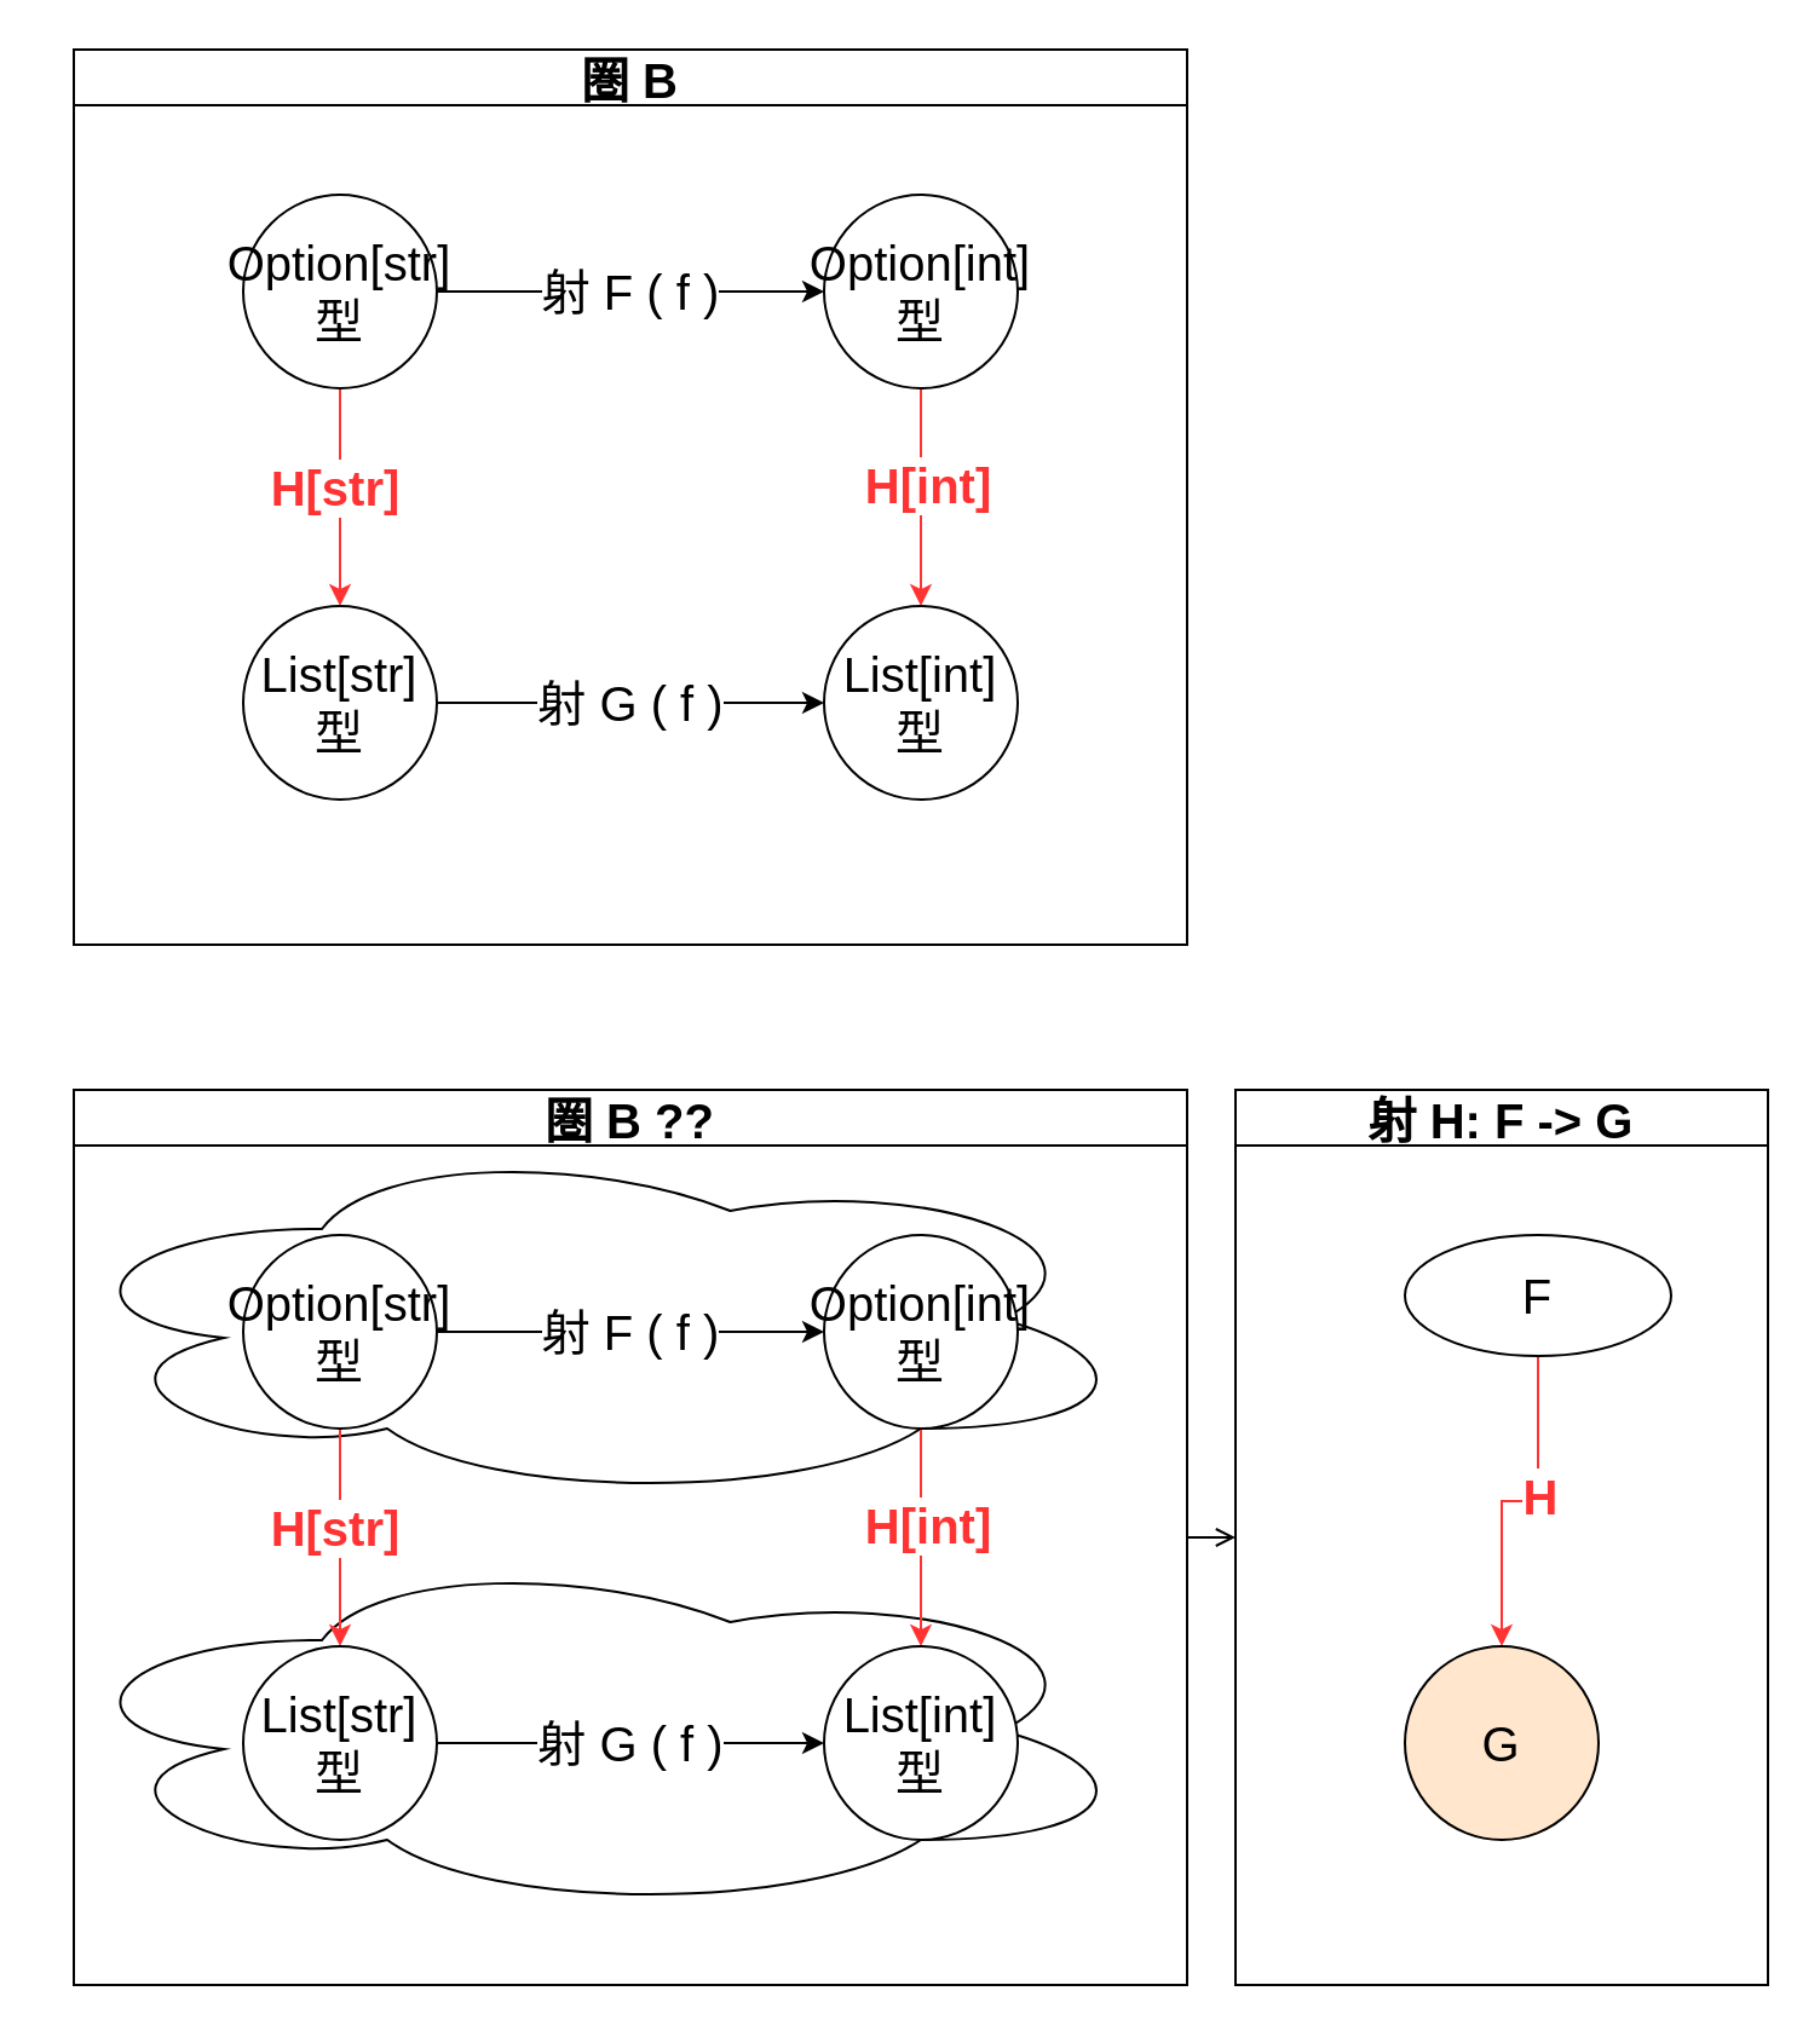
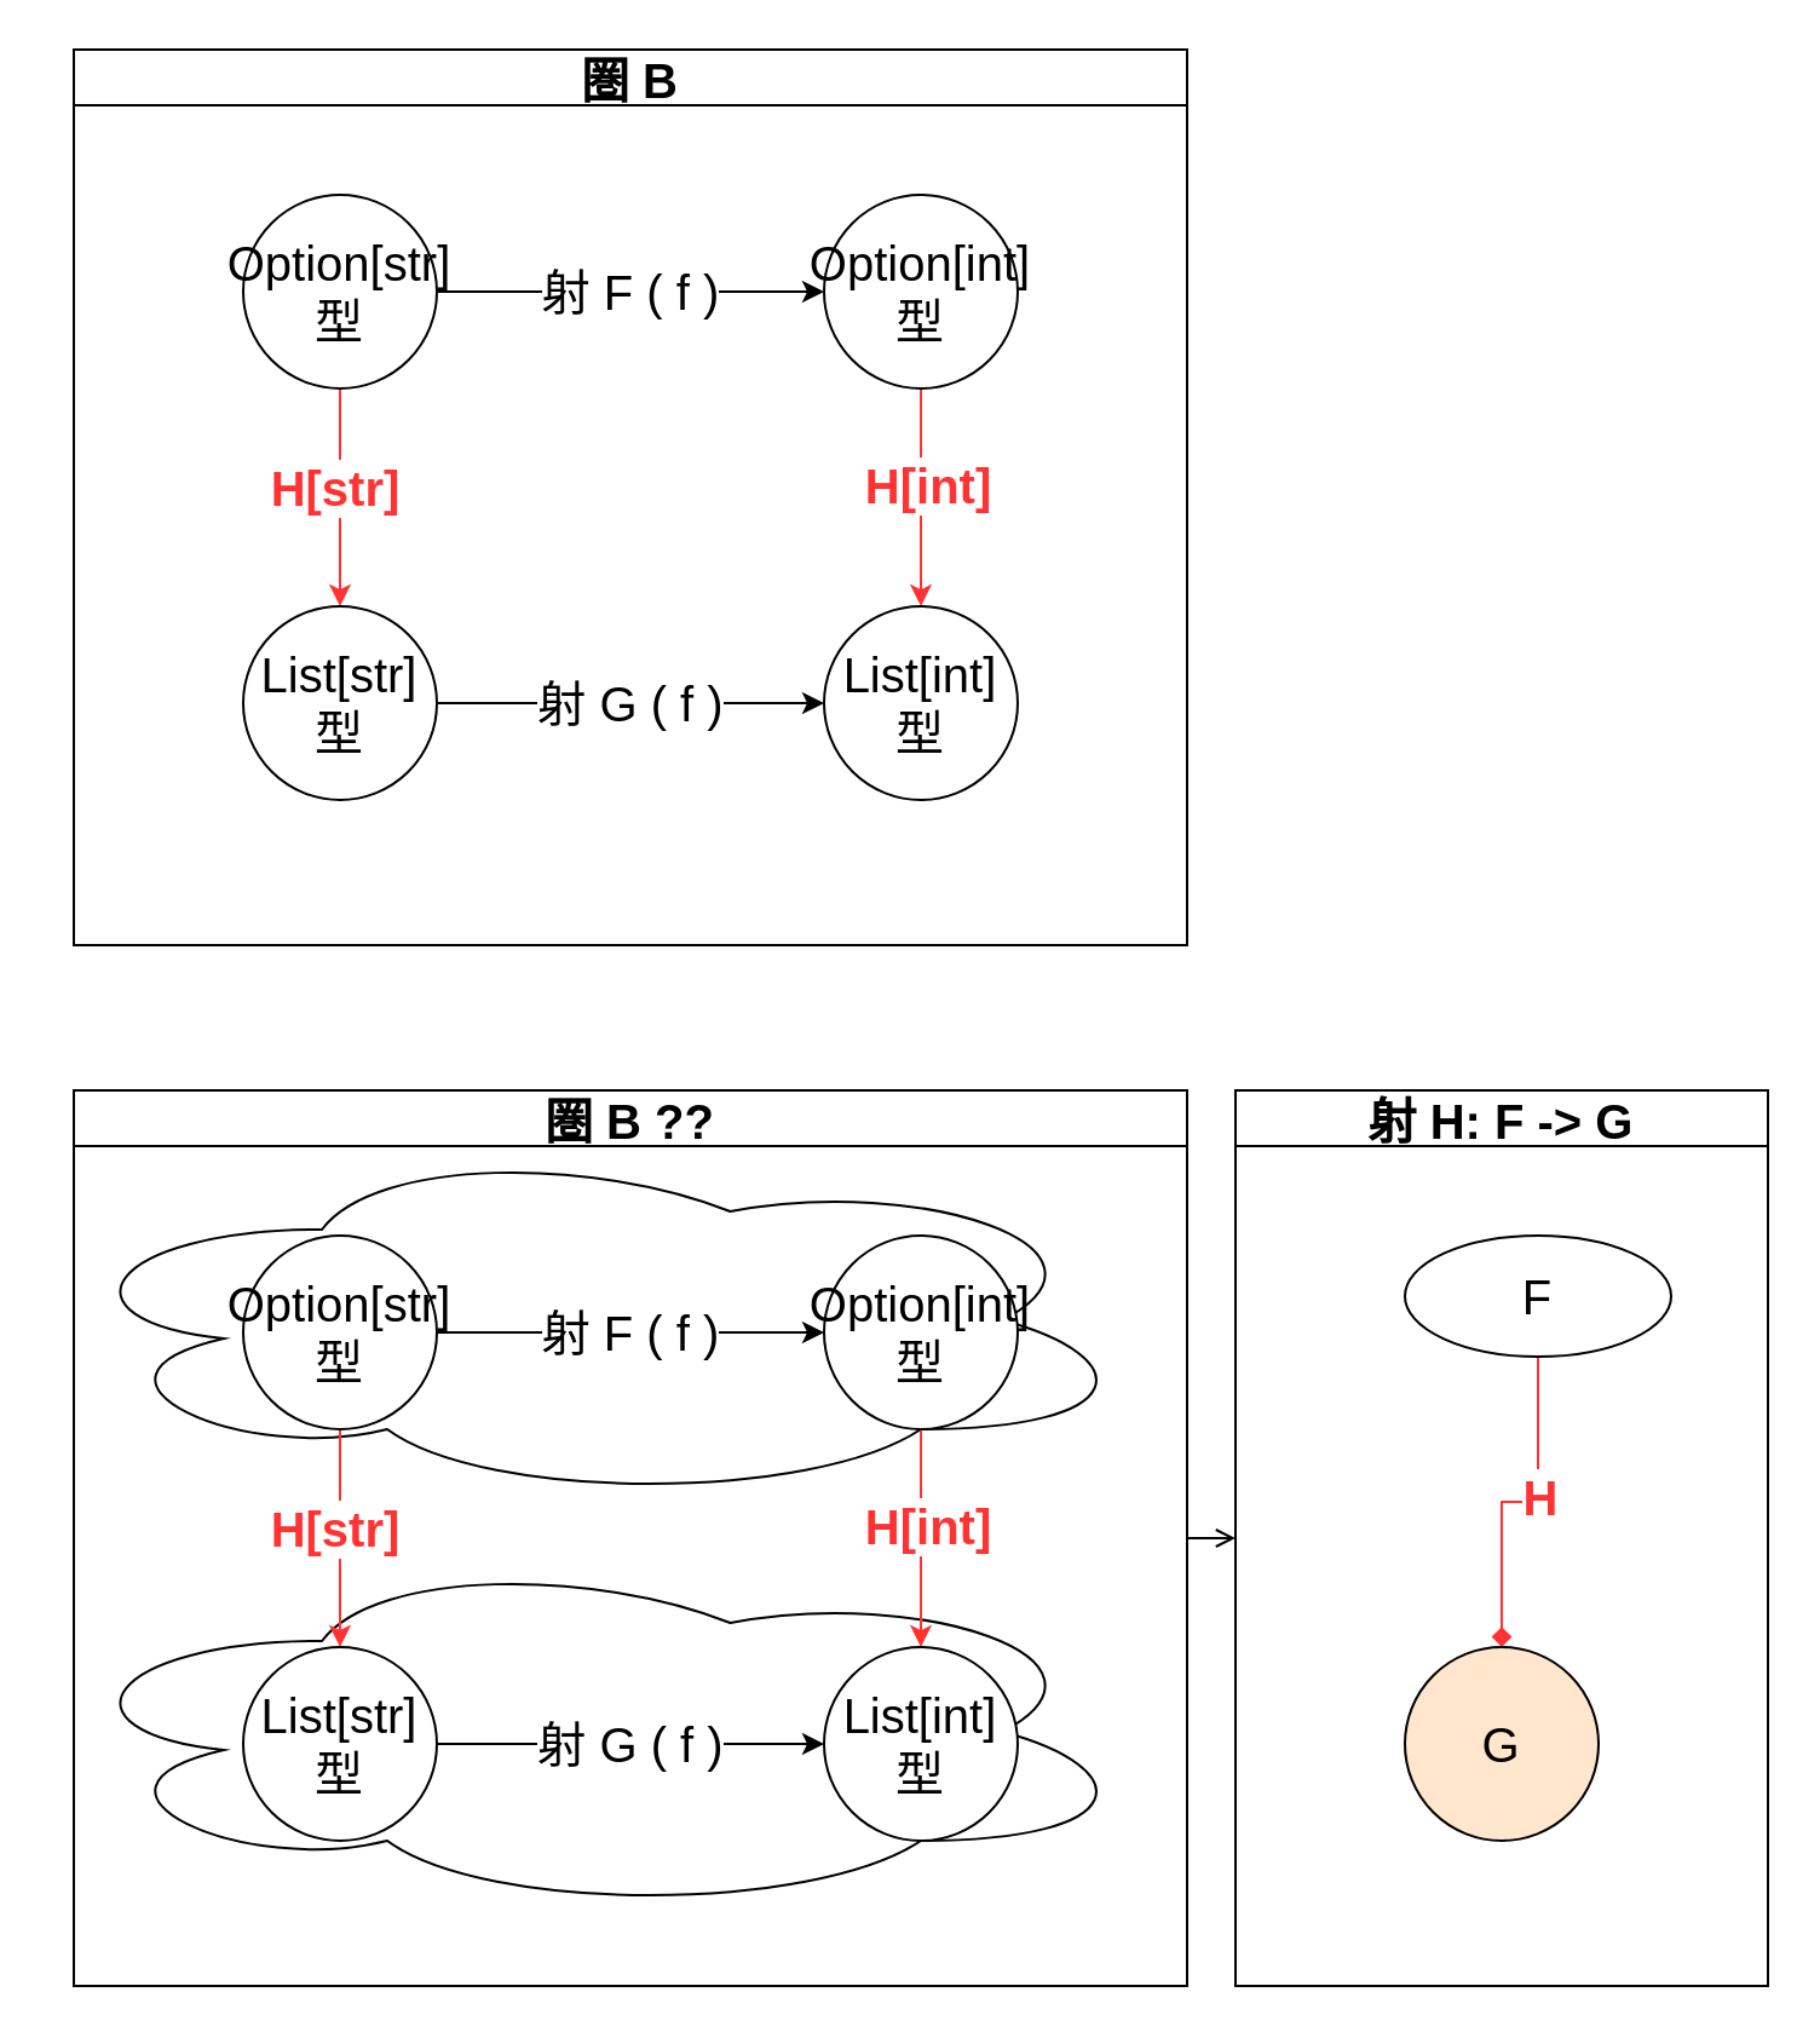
- <mxCell id="32" style="edgeStyle=orthogonalEdgeStyle;rounded=0;orthogonalLoop=1;jettySize=auto;html=1;fontSize=18;fontColor=#FF3333;strokeColor=#FF3333;" edge="1" parent="31" source="34" target="35"><mxGeometry relative="1" as="geometry" /></mxCell>
+ <mxCell id="32" style="edgeStyle=orthogonalEdgeStyle;rounded=0;orthogonalLoop=1;jettySize=auto;html=1;fontSize=18;fontColor=#FF3333;strokeColor=#FF3333;endArrow=diamond;" edge="1" parent="31" source="34" target="35"><mxGeometry relative="1" as="geometry" /></mxCell>
